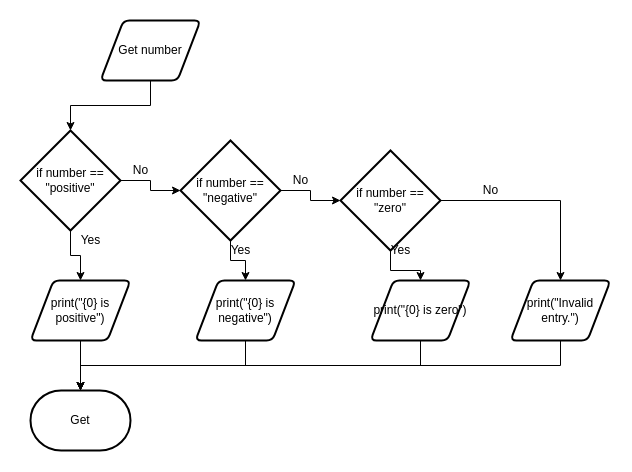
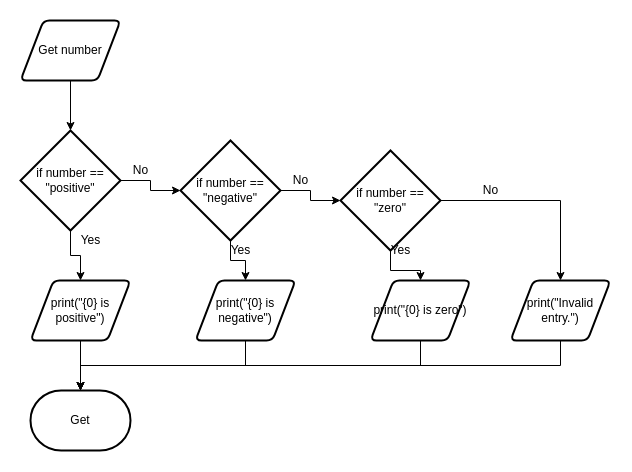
- <mxCell id="3" value="Get number" style="shape=parallelogram;html=1;strokeWidth=2;perimeter=parallelogramPerimeter;whiteSpace=wrap;rounded=1;arcSize=12;size=0.23;" vertex="1" parent="1"><mxGeometry x="100" y="20" width="100" height="60" as="geometry" /></mxCell>
+ <mxCell id="3" value="Get number" style="shape=parallelogram;html=1;strokeWidth=2;perimeter=parallelogramPerimeter;whiteSpace=wrap;rounded=1;arcSize=12;size=0.23;" vertex="1" parent="1"><mxGeometry x="20" y="20" width="100" height="60" as="geometry" /></mxCell>
